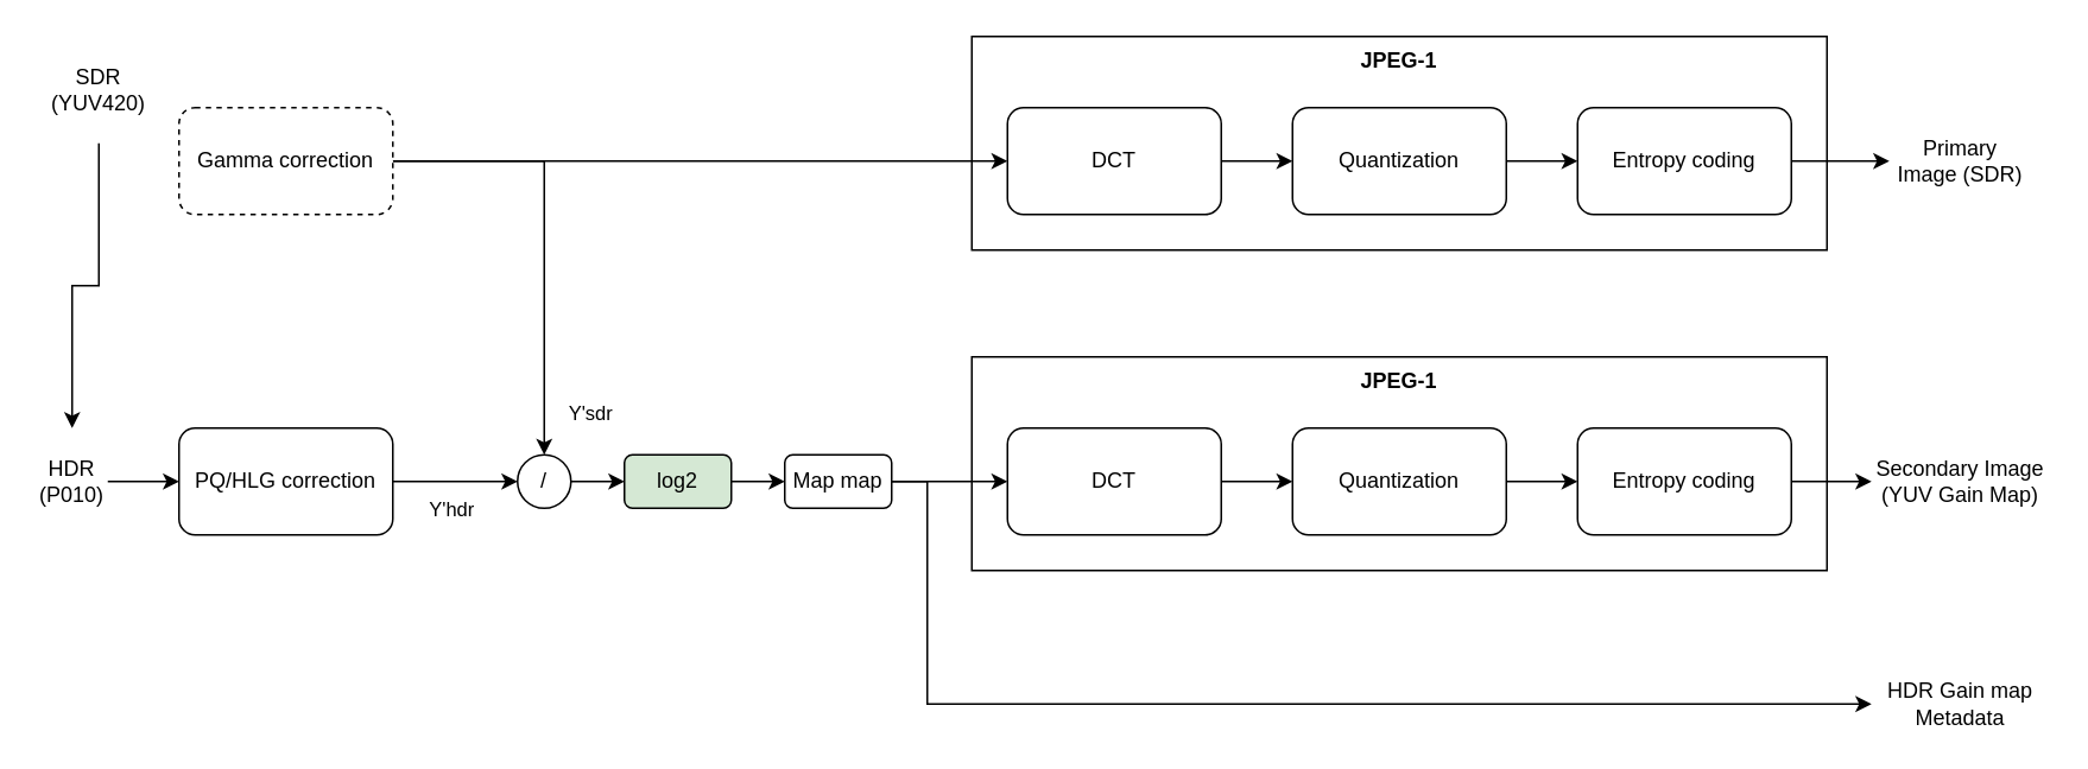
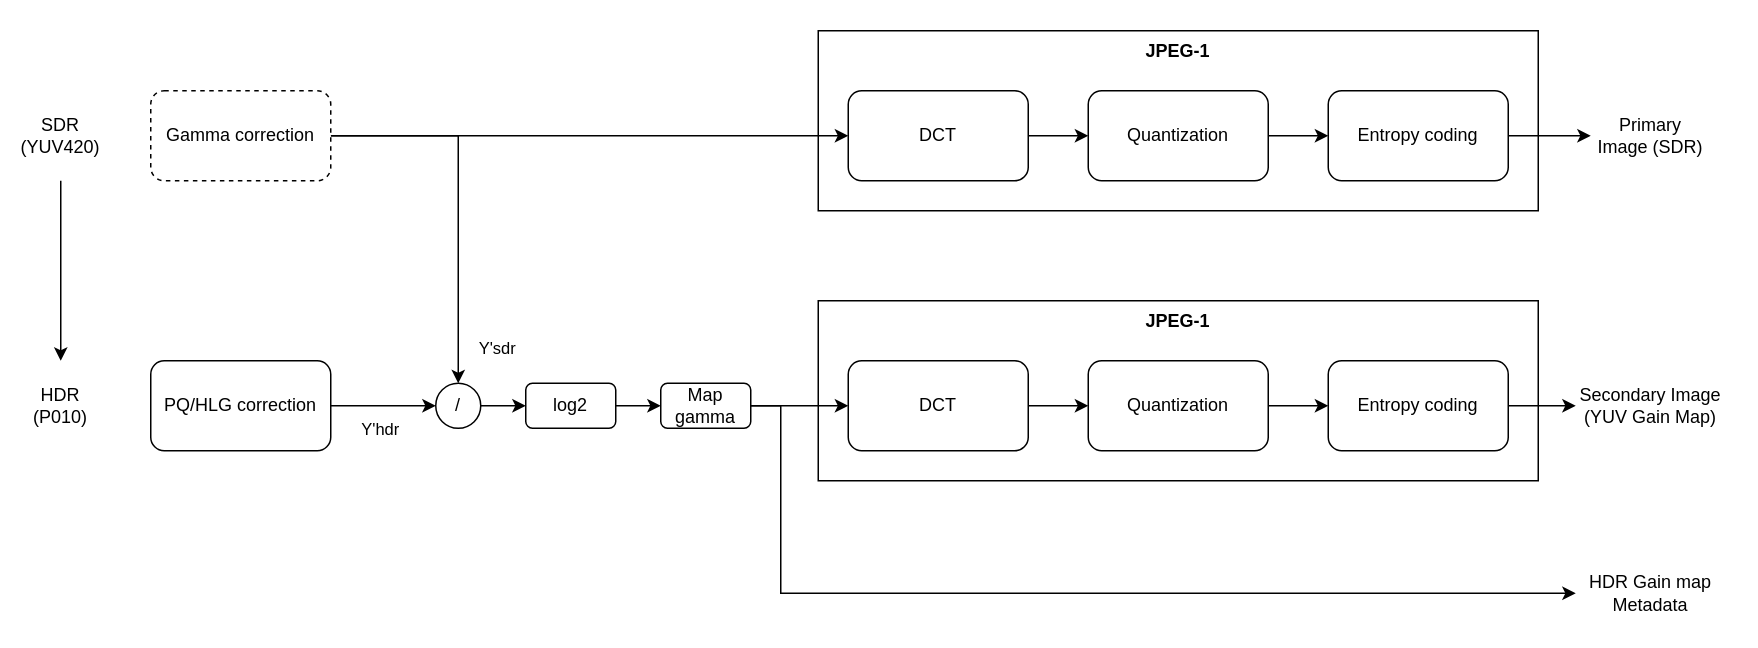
- <mxCell id="15" value="SDR&lt;br&gt;(YUV420)" style="rounded=1;whiteSpace=wrap;html=1;strokeColor=none;fillColor=none;align=center;" vertex="1" parent="1"><mxGeometry x="35" y="20" width="40" height="60" as="geometry" /></mxCell>
+ <mxCell id="15" value="SDR&lt;br&gt;(YUV420)" style="rounded=1;whiteSpace=wrap;html=1;strokeColor=none;fillColor=none;align=center;" vertex="1" parent="1"><mxGeometry x="20" y="60" width="40" height="60" as="geometry" /></mxCell>
- <mxCell id="19" style="edgeStyle=orthogonalEdgeStyle;rounded=0;orthogonalLoop=1;jettySize=auto;html=1;entryX=0;entryY=0.5;entryDx=0;entryDy=0;" edge="1" parent="1" source="20" target="18"><mxGeometry relative="1" as="geometry" /></mxCell>
- <mxCell id="24" value="log2" style="rounded=1;whiteSpace=wrap;html=1;fillColor=#d5e8d4;" vertex="1" parent="1"><mxGeometry x="350" y="255" width="60" height="30" as="geometry" /></mxCell>
+ <mxCell id="24" value="log2" style="rounded=1;whiteSpace=wrap;html=1;" vertex="1" parent="1"><mxGeometry x="350" y="255" width="60" height="30" as="geometry" /></mxCell>
- <mxCell id="27" value="Map map" style="rounded=1;whiteSpace=wrap;html=1;" vertex="1" parent="1"><mxGeometry x="440" y="255" width="60" height="30" as="geometry" /></mxCell>
+ <mxCell id="27" value="Map gamma" style="rounded=1;whiteSpace=wrap;html=1;" vertex="1" parent="1"><mxGeometry x="440" y="255" width="60" height="30" as="geometry" /></mxCell>
